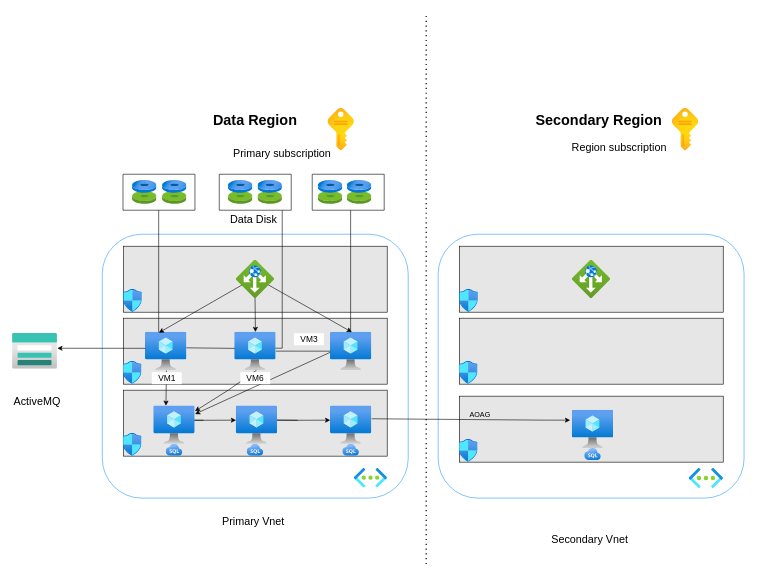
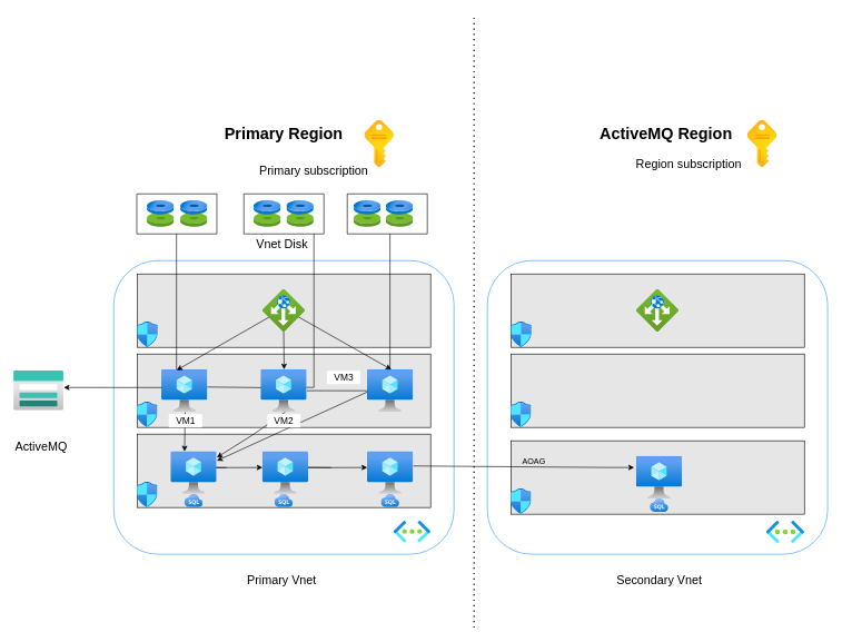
- <mxCell id="45" value="&lt;font style=&quot;font-size: 24px;&quot;&gt;&lt;b&gt;Data Region&lt;/b&gt;&lt;/font&gt;" style="text;html=1;align=center;verticalAlign=middle;whiteSpace=wrap;rounded=0;fillColor=#FFFFFF;strokeColor=none;" vertex="1" parent="1"><mxGeometry x="218.11" y="170" width="413.79" height="60" as="geometry" /></mxCell>
+ <mxCell id="45" value="&lt;font style=&quot;font-size: 24px;&quot;&gt;&lt;b&gt;Primary Region&lt;/b&gt;&lt;/font&gt;" style="text;html=1;align=center;verticalAlign=middle;whiteSpace=wrap;rounded=0;fillColor=#FFFFFF;strokeColor=none;" vertex="1" parent="1"><mxGeometry x="218.11" y="170" width="413.79" height="60" as="geometry" /></mxCell>
- <mxCell id="46" value="&lt;font style=&quot;font-size: 24px;&quot;&gt;&lt;b&gt;Secondary Region&lt;/b&gt;&lt;/font&gt;" style="text;html=1;align=center;verticalAlign=middle;whiteSpace=wrap;rounded=0;strokeColor=none;fillColor=#FFFFFF;" vertex="1" parent="1"><mxGeometry x="791.46" y="170" width="413.79" height="60" as="geometry" /></mxCell>
+ <mxCell id="46" value="&lt;font style=&quot;font-size: 24px;&quot;&gt;&lt;b&gt;ActiveMQ Region&lt;/b&gt;&lt;/font&gt;" style="text;html=1;align=center;verticalAlign=middle;whiteSpace=wrap;rounded=0;strokeColor=none;fillColor=#FFFFFF;" vertex="1" parent="1"><mxGeometry x="791.46" y="170" width="413.79" height="60" as="geometry" /></mxCell>
- <mxCell id="70" value="&lt;font style=&quot;font-size: 18px;&quot;&gt;Data Disk&amp;nbsp;&lt;/font&gt;" style="text;html=1;align=center;verticalAlign=middle;whiteSpace=wrap;rounded=0;" vertex="1" parent="1"><mxGeometry x="375" y="350" width="100" height="30" as="geometry" /></mxCell>
+ <mxCell id="70" value="&lt;font style=&quot;font-size: 18px;&quot;&gt;Vnet Disk&amp;nbsp;&lt;/font&gt;" style="text;html=1;align=center;verticalAlign=middle;whiteSpace=wrap;rounded=0;" vertex="1" parent="1"><mxGeometry x="375" y="350" width="100" height="30" as="geometry" /></mxCell>
- <mxCell id="64" value="&lt;font style=&quot;font-size: 14px;&quot;&gt;VM6&lt;/font&gt;" style="text;html=1;align=center;verticalAlign=middle;whiteSpace=wrap;rounded=0;fillColor=#FFFFFF;strokeColor=none;" vertex="1" parent="1"><mxGeometry x="400" y="620" width="50" height="20" as="geometry" /></mxCell>
+ <mxCell id="64" value="&lt;font style=&quot;font-size: 14px;&quot;&gt;VM2&lt;/font&gt;" style="text;html=1;align=center;verticalAlign=middle;whiteSpace=wrap;rounded=0;fillColor=#FFFFFF;strokeColor=none;" vertex="1" parent="1"><mxGeometry x="400" y="620" width="50" height="20" as="geometry" /></mxCell>
- <mxCell id="48" value="&lt;font style=&quot;font-size: 18px;&quot;&gt;Secondary Vnet&lt;/font&gt;" style="text;html=1;align=center;verticalAlign=middle;whiteSpace=wrap;rounded=0;fillColor=#FFFFFF;strokeColor=none;" vertex="1" parent="1"><mxGeometry x="844" y="880" width="277.5" height="40" as="geometry" /></mxCell>
+ <mxCell id="48" value="&lt;font style=&quot;font-size: 18px;&quot;&gt;Secondary Vnet&lt;/font&gt;" style="text;html=1;align=center;verticalAlign=middle;whiteSpace=wrap;rounded=0;fillColor=#FFFFFF;strokeColor=none;" vertex="1" parent="1"><mxGeometry x="849" y="850" width="277.5" height="40" as="geometry" /></mxCell>
